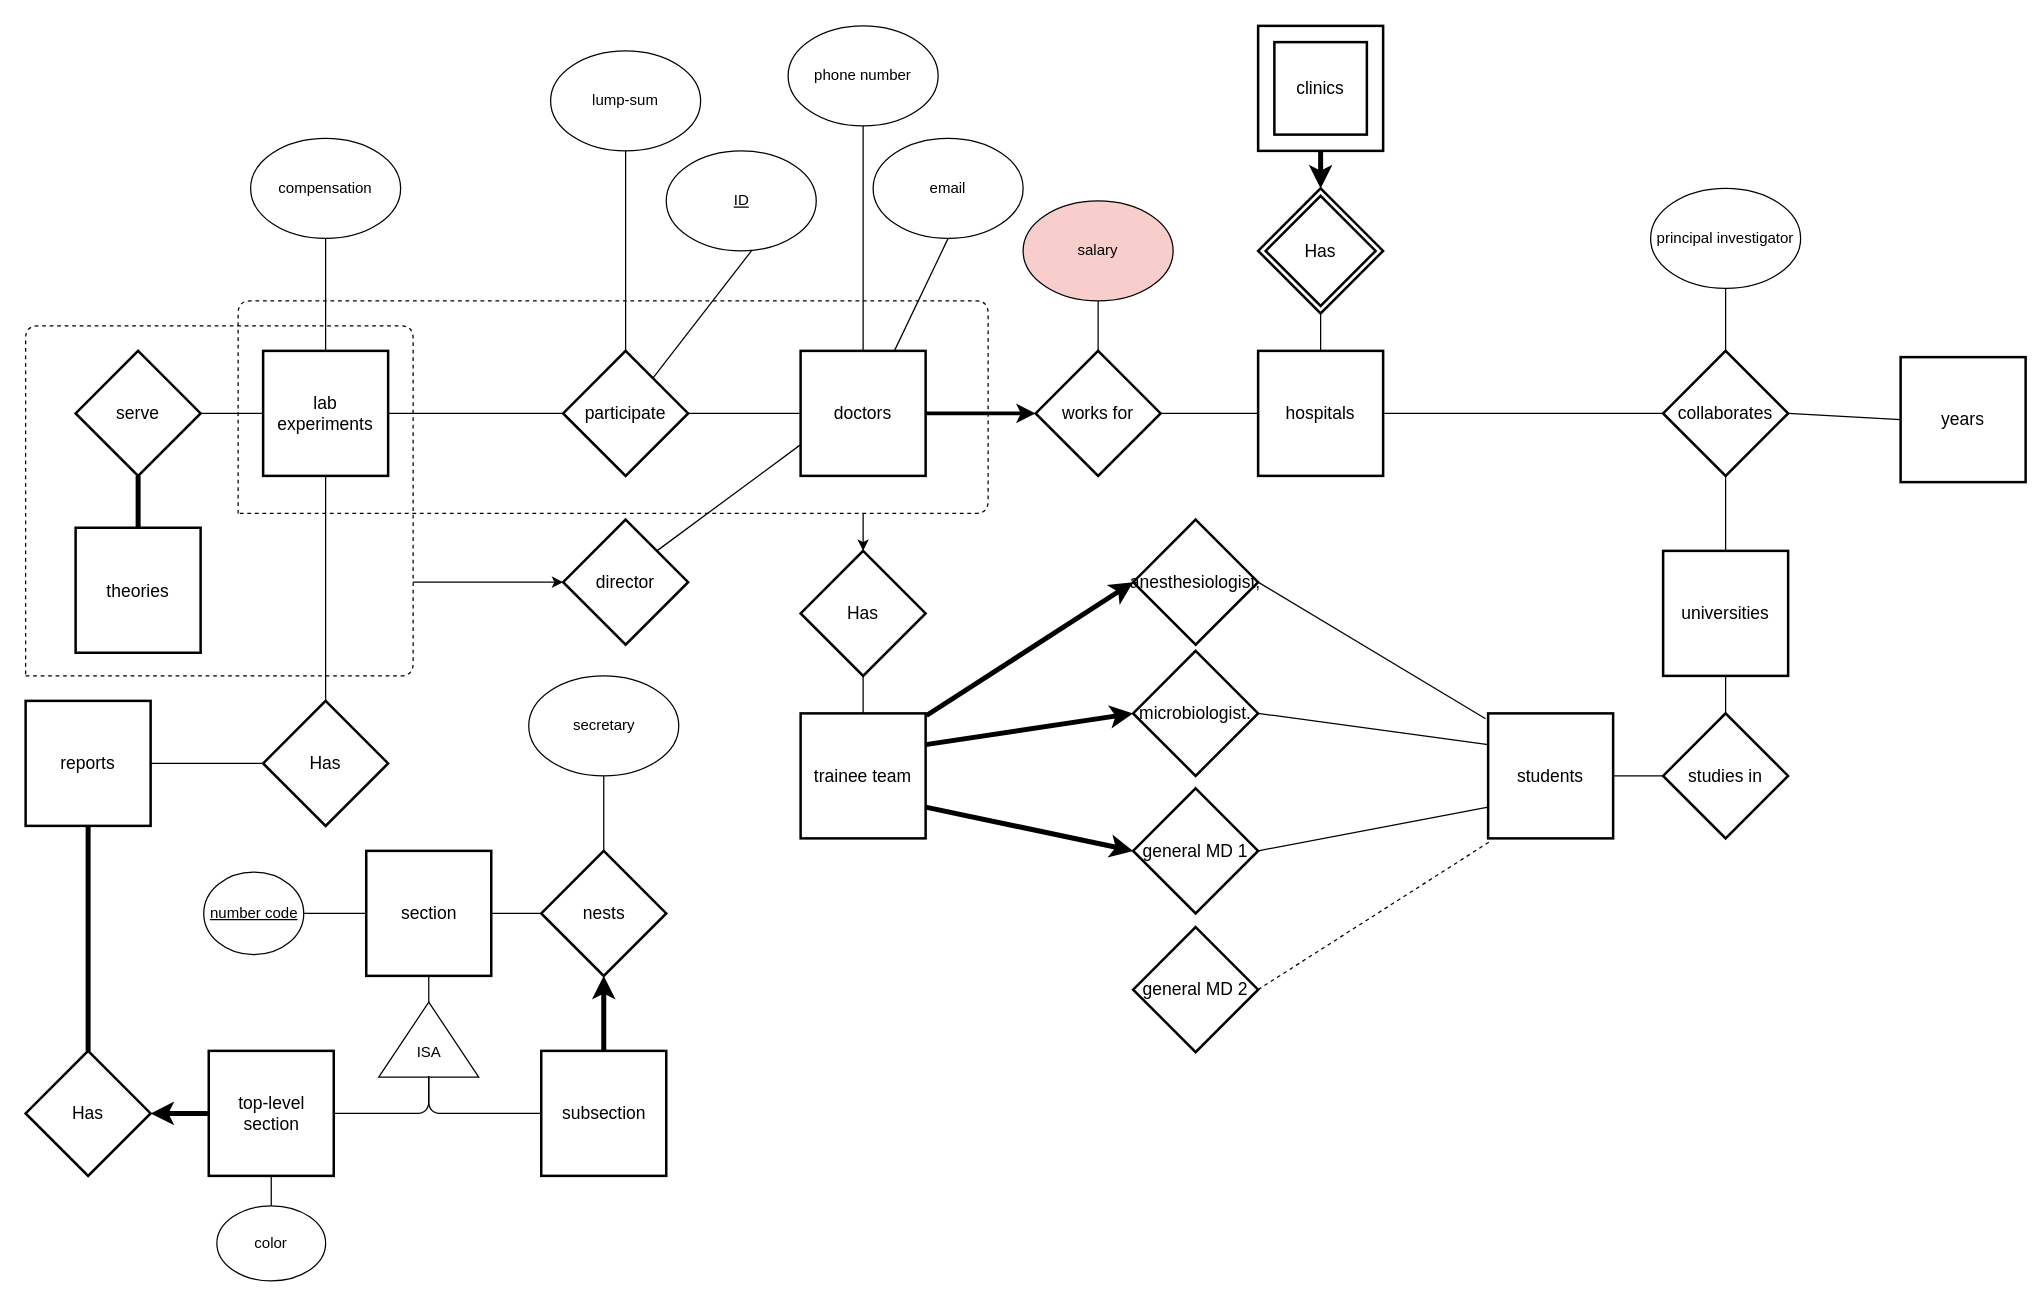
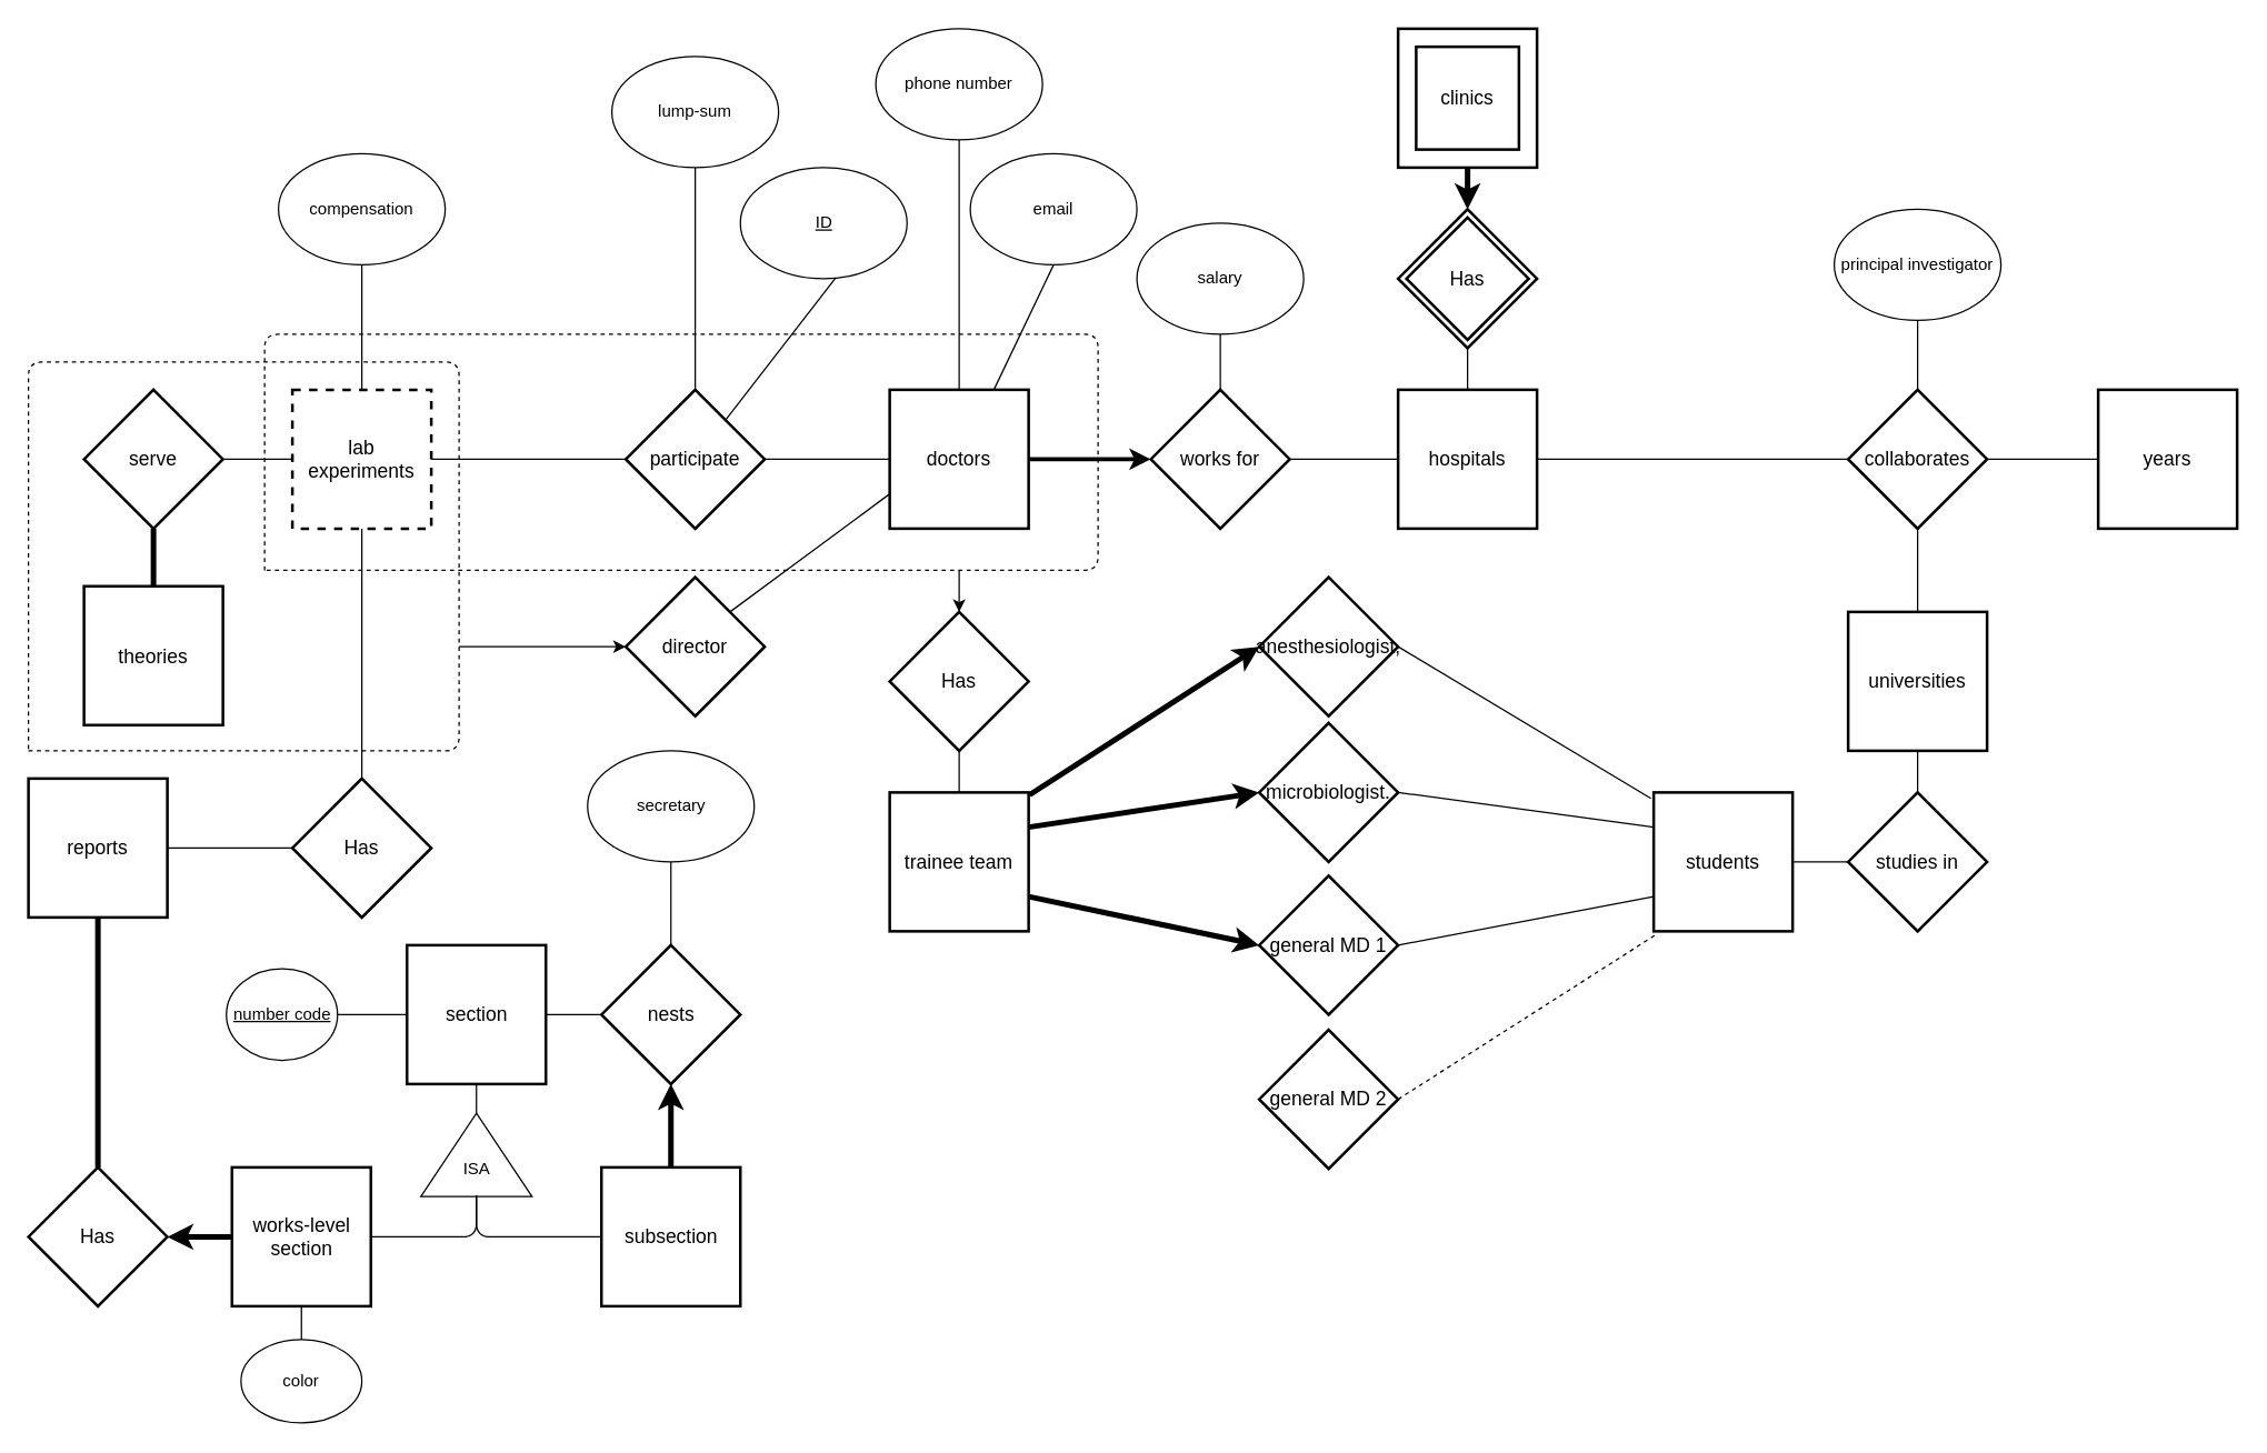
- <mxCell id="8" value="salary" style="ellipse;whiteSpace=wrap;html=1;strokeWidth=1;fillColor=#f8cecc;" parent="1" vertex="1"><mxGeometry x="818" y="160" width="120" height="80" as="geometry" /></mxCell>
+ <mxCell id="8" value="salary" style="ellipse;whiteSpace=wrap;html=1;strokeWidth=1;" parent="1" vertex="1"><mxGeometry x="818" y="160" width="120" height="80" as="geometry" /></mxCell>
- <mxCell id="4" value="lab experiments" style="strokeWidth=2;whiteSpace=wrap;html=1;align=center;fontSize=14;" parent="1" vertex="1"><mxGeometry x="210" y="280" width="100" height="100" as="geometry" /></mxCell>
+ <mxCell id="4" value="lab experiments" style="strokeWidth=2;whiteSpace=wrap;html=1;align=center;fontSize=14;dashed=1;" parent="1" vertex="1"><mxGeometry x="210" y="280" width="100" height="100" as="geometry" /></mxCell>
- <mxCell id="32" value="years" style="strokeWidth=2;whiteSpace=wrap;html=1;align=center;fontSize=14;" parent="1" vertex="1"><mxGeometry x="1520" y="285" width="100" height="100" as="geometry" /></mxCell>
+ <mxCell id="32" value="years" style="strokeWidth=2;whiteSpace=wrap;html=1;align=center;fontSize=14;" parent="1" vertex="1"><mxGeometry x="1510" y="280" width="100" height="100" as="geometry" /></mxCell>
- <mxCell id="57" value="top-level&lt;br&gt;section" style="strokeWidth=2;whiteSpace=wrap;html=1;align=center;fontSize=14;" parent="1" vertex="1"><mxGeometry x="166.5" y="840" width="100" height="100" as="geometry" /></mxCell>
+ <mxCell id="57" value="works-level&lt;br&gt;section" style="strokeWidth=2;whiteSpace=wrap;html=1;align=center;fontSize=14;" parent="1" vertex="1"><mxGeometry x="166.5" y="840" width="100" height="100" as="geometry" /></mxCell>
